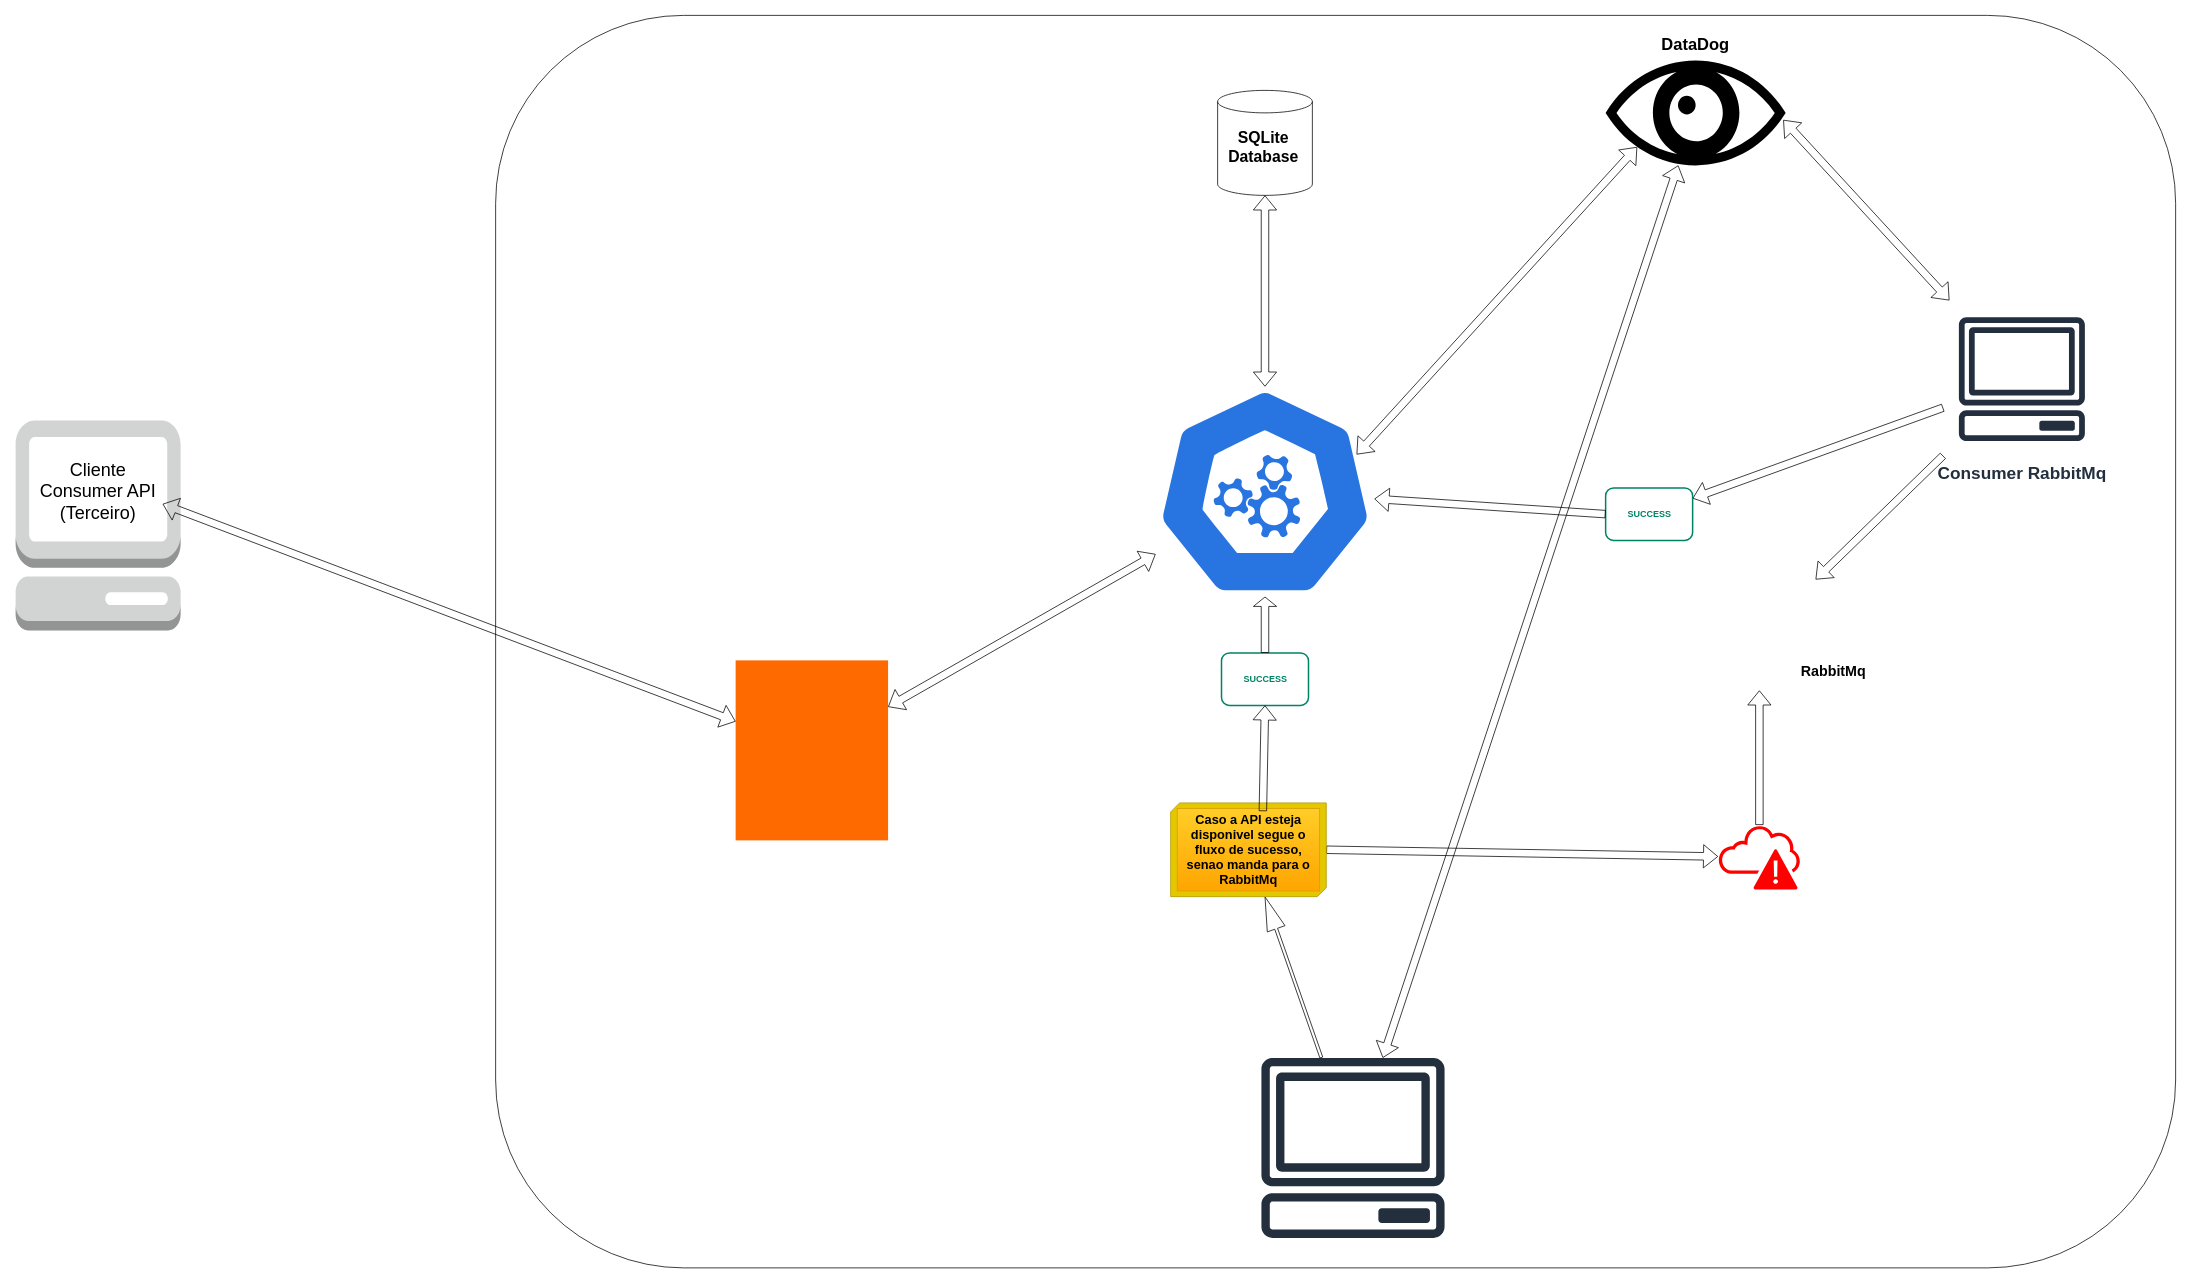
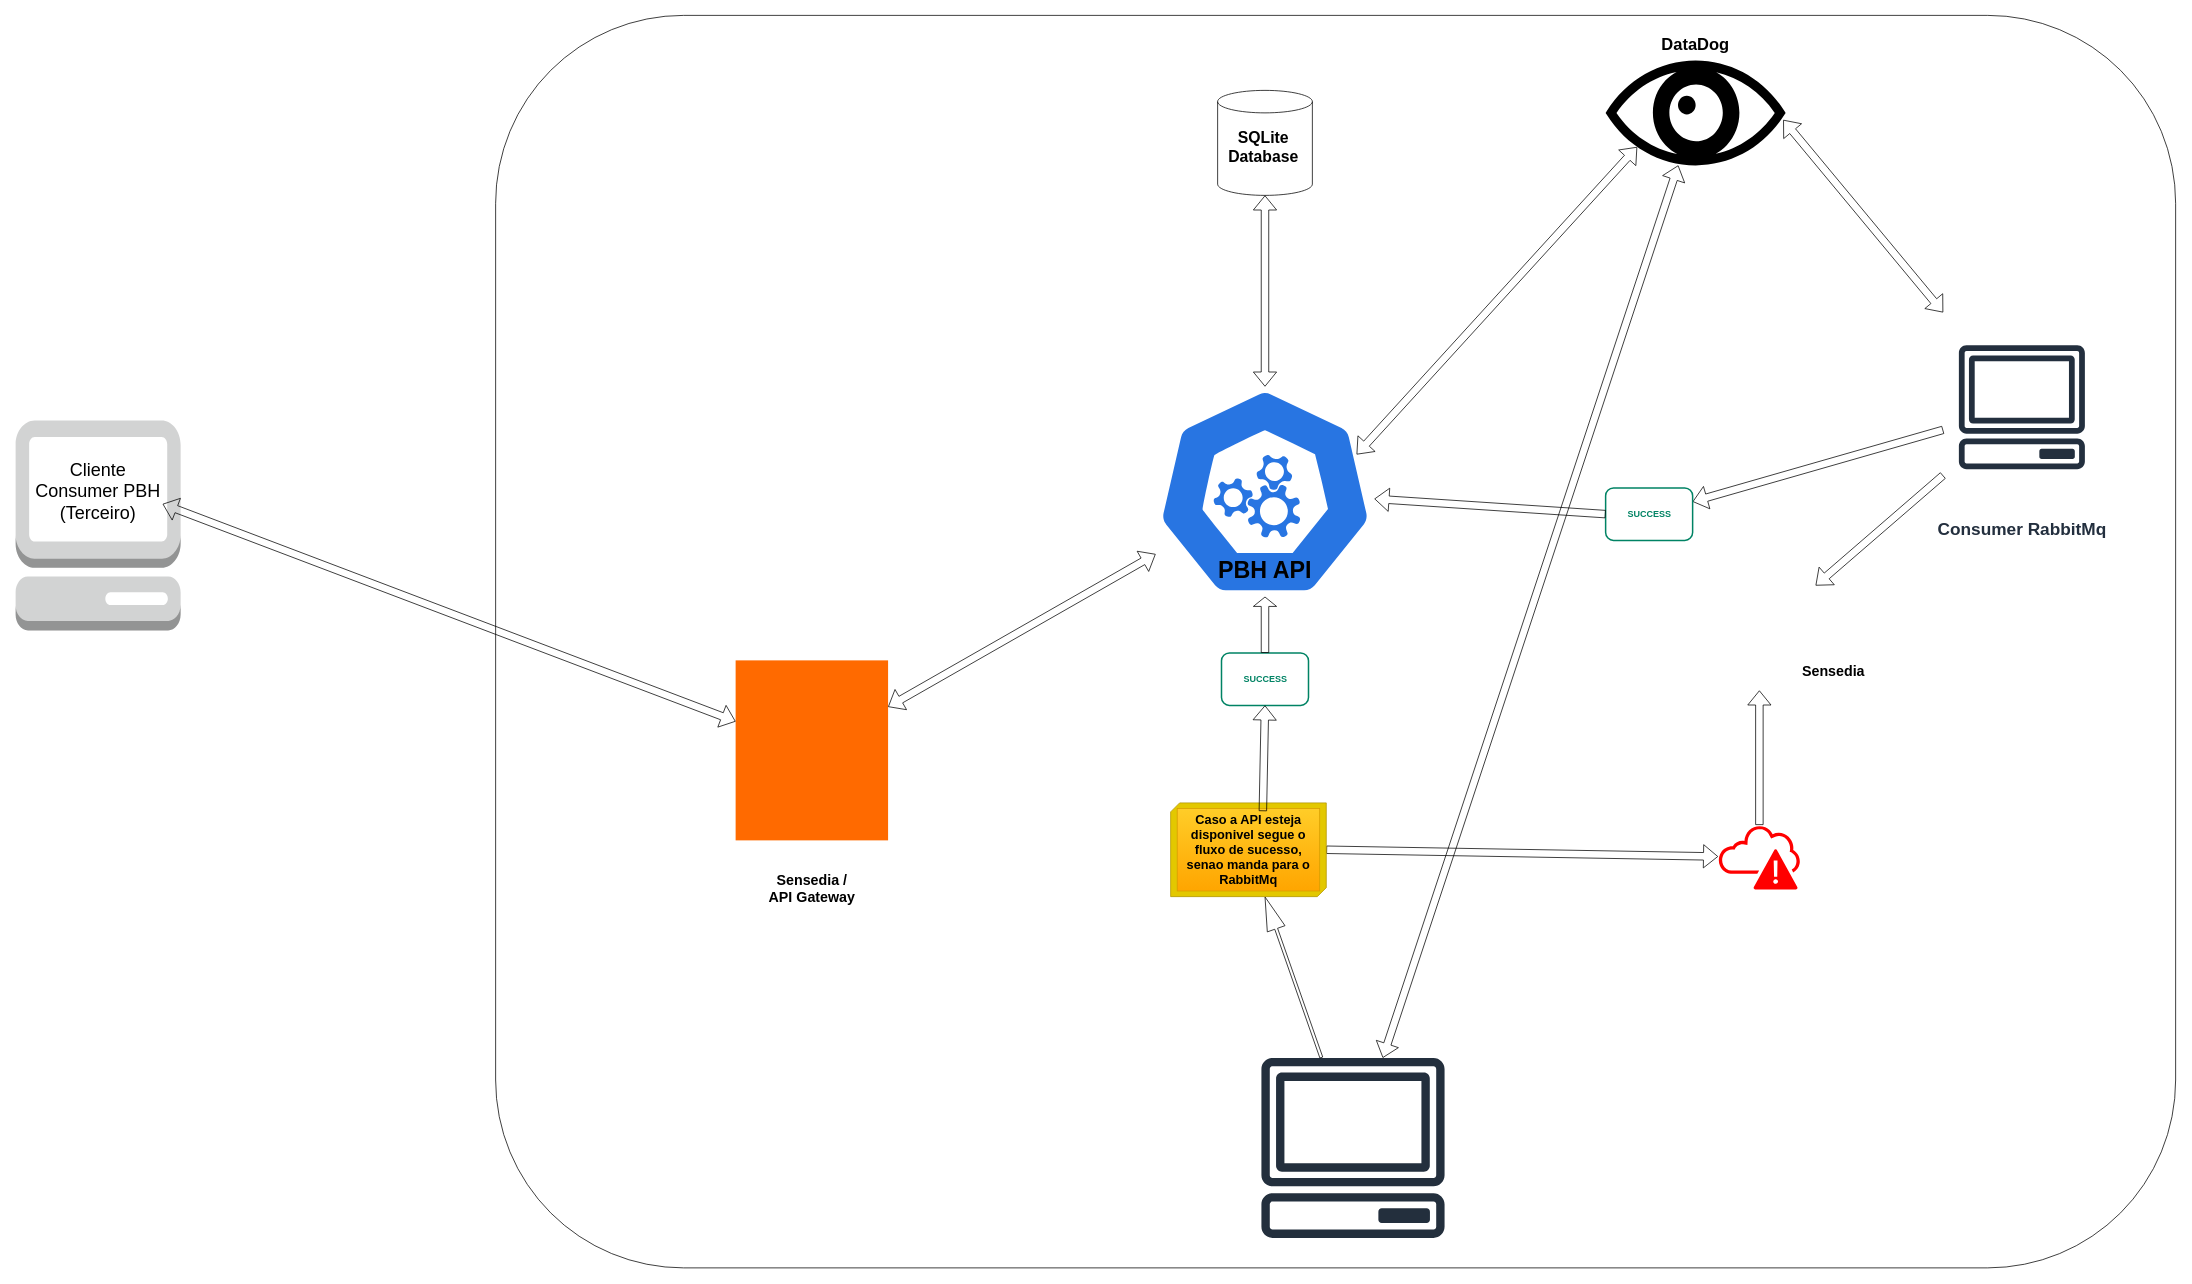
- <mxCell id="25" value="&lt;font style=&quot;font-size: 23px;&quot;&gt;&lt;b&gt;Consumer RabbitMq&lt;/b&gt;&lt;/font&gt;" style="sketch=0;outlineConnect=0;fontColor=#232F3E;gradientColor=none;strokeColor=#232F3E;fillColor=#ffffff;dashed=0;verticalLabelPosition=bottom;verticalAlign=top;align=center;html=1;fontSize=12;fontStyle=0;aspect=fixed;shape=mxgraph.aws4.resourceIcon;resIcon=mxgraph.aws4.client;" parent="1" vertex="1"><mxGeometry x="2590" y="400" width="210" height="210" as="geometry" /></mxCell>
+ <mxCell id="25" value="&lt;font style=&quot;font-size: 23px;&quot;&gt;&lt;b&gt;Consumer RabbitMq&lt;/b&gt;&lt;/font&gt;" style="sketch=0;outlineConnect=0;fontColor=#232F3E;gradientColor=none;strokeColor=#232F3E;fillColor=#ffffff;dashed=0;verticalLabelPosition=bottom;verticalAlign=top;align=center;html=1;fontSize=12;fontStyle=0;aspect=fixed;shape=mxgraph.aws4.resourceIcon;resIcon=mxgraph.aws4.client;" parent="1" vertex="1"><mxGeometry x="2590" y="400" width="210" height="285" as="geometry" /></mxCell>
- <mxCell id="6" value="&lt;font style=&quot;font-size: 24px;&quot;&gt;Cliente Consumer API (Terceiro)&lt;/font&gt;" style="text;html=1;whiteSpace=wrap;strokeColor=none;fillColor=none;align=center;verticalAlign=middle;rounded=0;" parent="1" vertex="1"><mxGeometry x="40" y="580" width="180" height="150" as="geometry" /></mxCell>
+ <mxCell id="6" value="&lt;font style=&quot;font-size: 24px;&quot;&gt;Cliente Consumer PBH (Terceiro)&lt;/font&gt;" style="text;html=1;whiteSpace=wrap;strokeColor=none;fillColor=none;align=center;verticalAlign=middle;rounded=0;" parent="1" vertex="1"><mxGeometry x="40" y="580" width="180" height="150" as="geometry" /></mxCell>
+ <mxCell id="4" value="&lt;font style=&quot;font-size: 31px;&quot;&gt;PBH API&lt;/font&gt;" style="text;html=1;whiteSpace=wrap;strokeColor=none;fillColor=none;align=center;verticalAlign=middle;rounded=0;fontStyle=1" parent="1" vertex="1"><mxGeometry x="1600.83" y="725" width="170" height="70" as="geometry" /></mxCell>
- <mxCell id="20" value="&lt;font style=&quot;font-size: 19px;&quot;&gt;RabbitMq&lt;/font&gt;" style="text;html=1;whiteSpace=wrap;strokeColor=none;fillColor=none;align=center;verticalAlign=middle;rounded=0;fontStyle=1" parent="1" vertex="1"><mxGeometry x="2394" y="870" width="100" height="50" as="geometry" /></mxCell>
+ <mxCell id="20" value="&lt;font style=&quot;font-size: 19px;&quot;&gt;Sensedia&lt;/font&gt;" style="text;html=1;whiteSpace=wrap;strokeColor=none;fillColor=none;align=center;verticalAlign=middle;rounded=0;fontStyle=1" parent="1" vertex="1"><mxGeometry x="2394" y="870" width="100" height="50" as="geometry" /></mxCell>
+ <mxCell id="35" value="Sensedia / API Gateway" style="text;html=1;whiteSpace=wrap;strokeColor=none;fillColor=none;align=center;verticalAlign=middle;rounded=0;fontStyle=1;fontSize=19;" vertex="1" parent="1"><mxGeometry x="1016.64" y="1140" width="130" height="90" as="geometry" /></mxCell>
